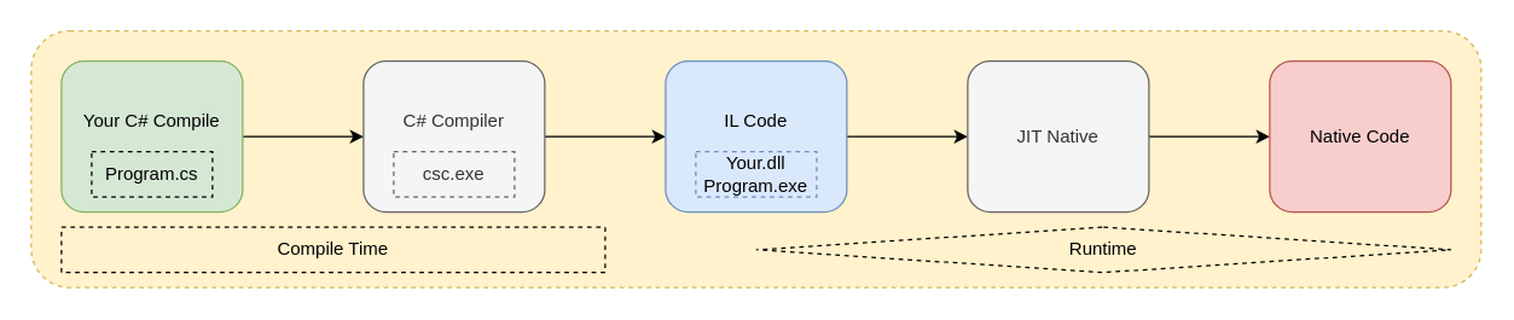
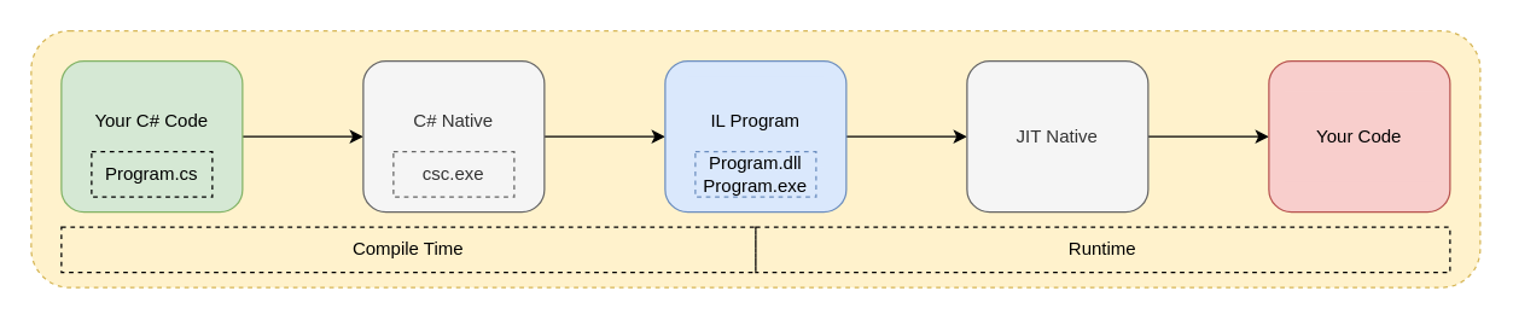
- <mxCell id="6" value="Your C# Compile" style="rounded=0;whiteSpace=wrap;html=1;dashed=1;strokeColor=none;fillColor=none;" vertex="1" parent="1"><mxGeometry x="50" y="50" width="100" height="60" as="geometry" /></mxCell>
+ <mxCell id="6" value="Your C# Code" style="rounded=0;whiteSpace=wrap;html=1;dashed=1;strokeColor=none;fillColor=none;" vertex="1" parent="1"><mxGeometry x="50" y="50" width="100" height="60" as="geometry" /></mxCell>
- <mxCell id="9" value="C#&amp;nbsp;Compiler" style="rounded=0;whiteSpace=wrap;dashed=1;strokeColor=none;fillColor=#f5f5f5;fontStyle=0;html=1;fontColor=#333333;" vertex="1" parent="1"><mxGeometry x="250" y="50" width="100" height="60" as="geometry" /></mxCell>
+ <mxCell id="9" value="C#&amp;nbsp;Native" style="rounded=0;whiteSpace=wrap;dashed=1;strokeColor=none;fillColor=#f5f5f5;fontStyle=0;html=1;fontColor=#333333;" vertex="1" parent="1"><mxGeometry x="250" y="50" width="100" height="60" as="geometry" /></mxCell>
- <mxCell id="13" value="IL Code" style="rounded=0;whiteSpace=wrap;html=1;dashed=1;strokeColor=none;fillColor=#dae8fc;" vertex="1" parent="1"><mxGeometry x="455" y="50" width="90" height="60" as="geometry" /></mxCell>
+ <mxCell id="13" value="IL Program" style="rounded=0;whiteSpace=wrap;html=1;dashed=1;strokeColor=none;fillColor=#dae8fc;" vertex="1" parent="1"><mxGeometry x="455" y="50" width="90" height="60" as="geometry" /></mxCell>
- <mxCell id="19" value="Native Code" style="rounded=0;whiteSpace=wrap;dashed=1;strokeColor=none;fillColor=#f8cecc;fontStyle=0;html=1;" vertex="1" parent="1"><mxGeometry x="850" y="60" width="100" height="60" as="geometry" /></mxCell>
+ <mxCell id="19" value="Your Code" style="rounded=0;whiteSpace=wrap;dashed=1;strokeColor=none;fillColor=#f8cecc;fontStyle=0;html=1;" vertex="1" parent="1"><mxGeometry x="850" y="60" width="100" height="60" as="geometry" /></mxCell>
- <mxCell id="14" value="Your.dll&lt;br&gt;Program.exe" style="rounded=0;whiteSpace=wrap;html=1;fillColor=#dae8fc;strokeColor=#6c8ebf;dashed=1;" vertex="1" parent="1"><mxGeometry x="460" y="100" width="80" height="30" as="geometry" /></mxCell>
+ <mxCell id="14" value="Program.dll&lt;br&gt;Program.exe" style="rounded=0;whiteSpace=wrap;html=1;fillColor=#dae8fc;strokeColor=#6c8ebf;dashed=1;" vertex="1" parent="1"><mxGeometry x="460" y="100" width="80" height="30" as="geometry" /></mxCell>
- <mxCell id="20" value="Compile Time" style="rounded=0;whiteSpace=wrap;html=1;dashed=1;strokeColor=#000000;fillColor=none;" vertex="1" parent="1"><mxGeometry x="40" y="150" width="360" height="30" as="geometry" /></mxCell>
+ <mxCell id="20" value="Compile Time" style="rounded=0;whiteSpace=wrap;html=1;dashed=1;strokeColor=#000000;fillColor=none;" vertex="1" parent="1"><mxGeometry x="40" y="150" width="460" height="30" as="geometry" /></mxCell>
- <mxCell id="21" value="Runtime" style="rhombus;whiteSpace=wrap;html=1;dashed=1;strokeColor=#000000;fillColor=none;" vertex="1" parent="1"><mxGeometry x="500" y="150" width="460" height="30" as="geometry" /></mxCell>
+ <mxCell id="21" value="Runtime" style="rounded=0;whiteSpace=wrap;html=1;dashed=1;strokeColor=#000000;fillColor=none;" vertex="1" parent="1"><mxGeometry x="500" y="150" width="460" height="30" as="geometry" /></mxCell>
